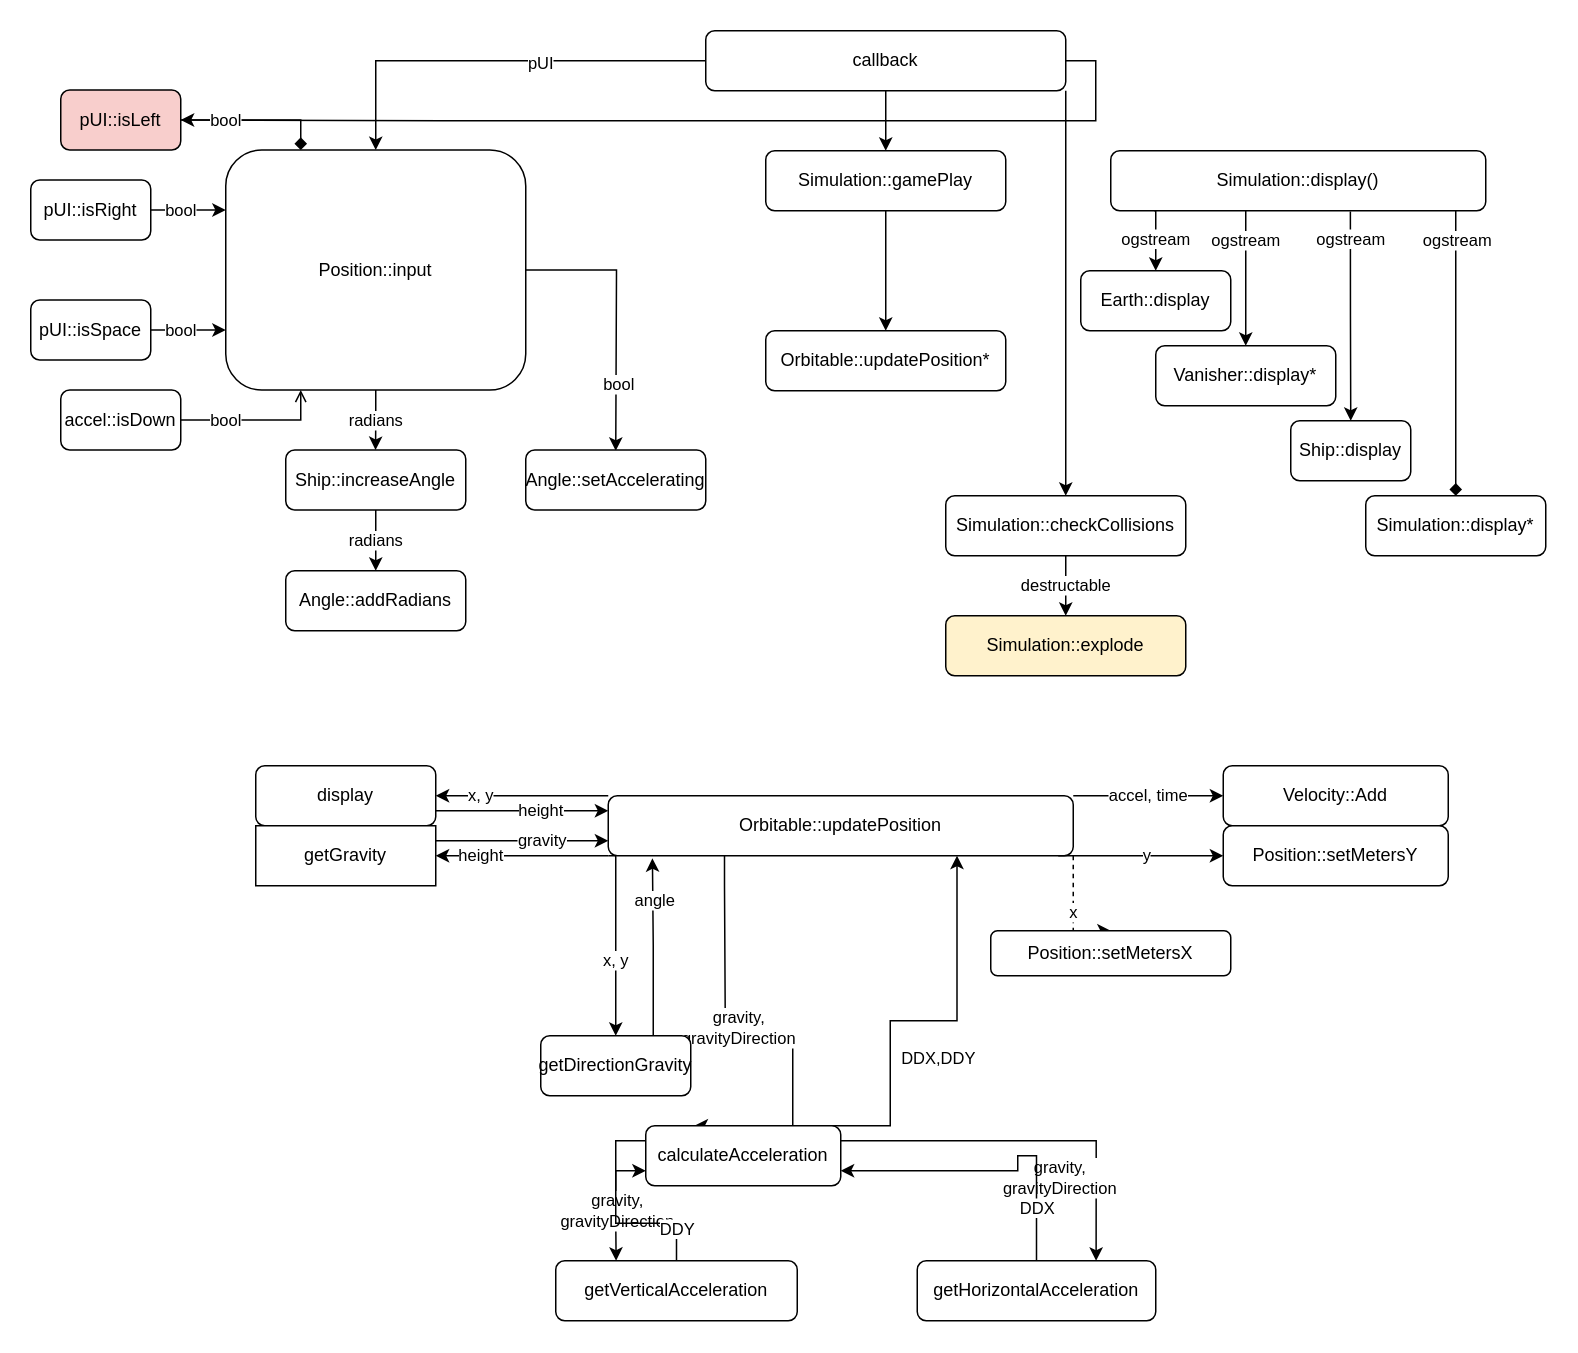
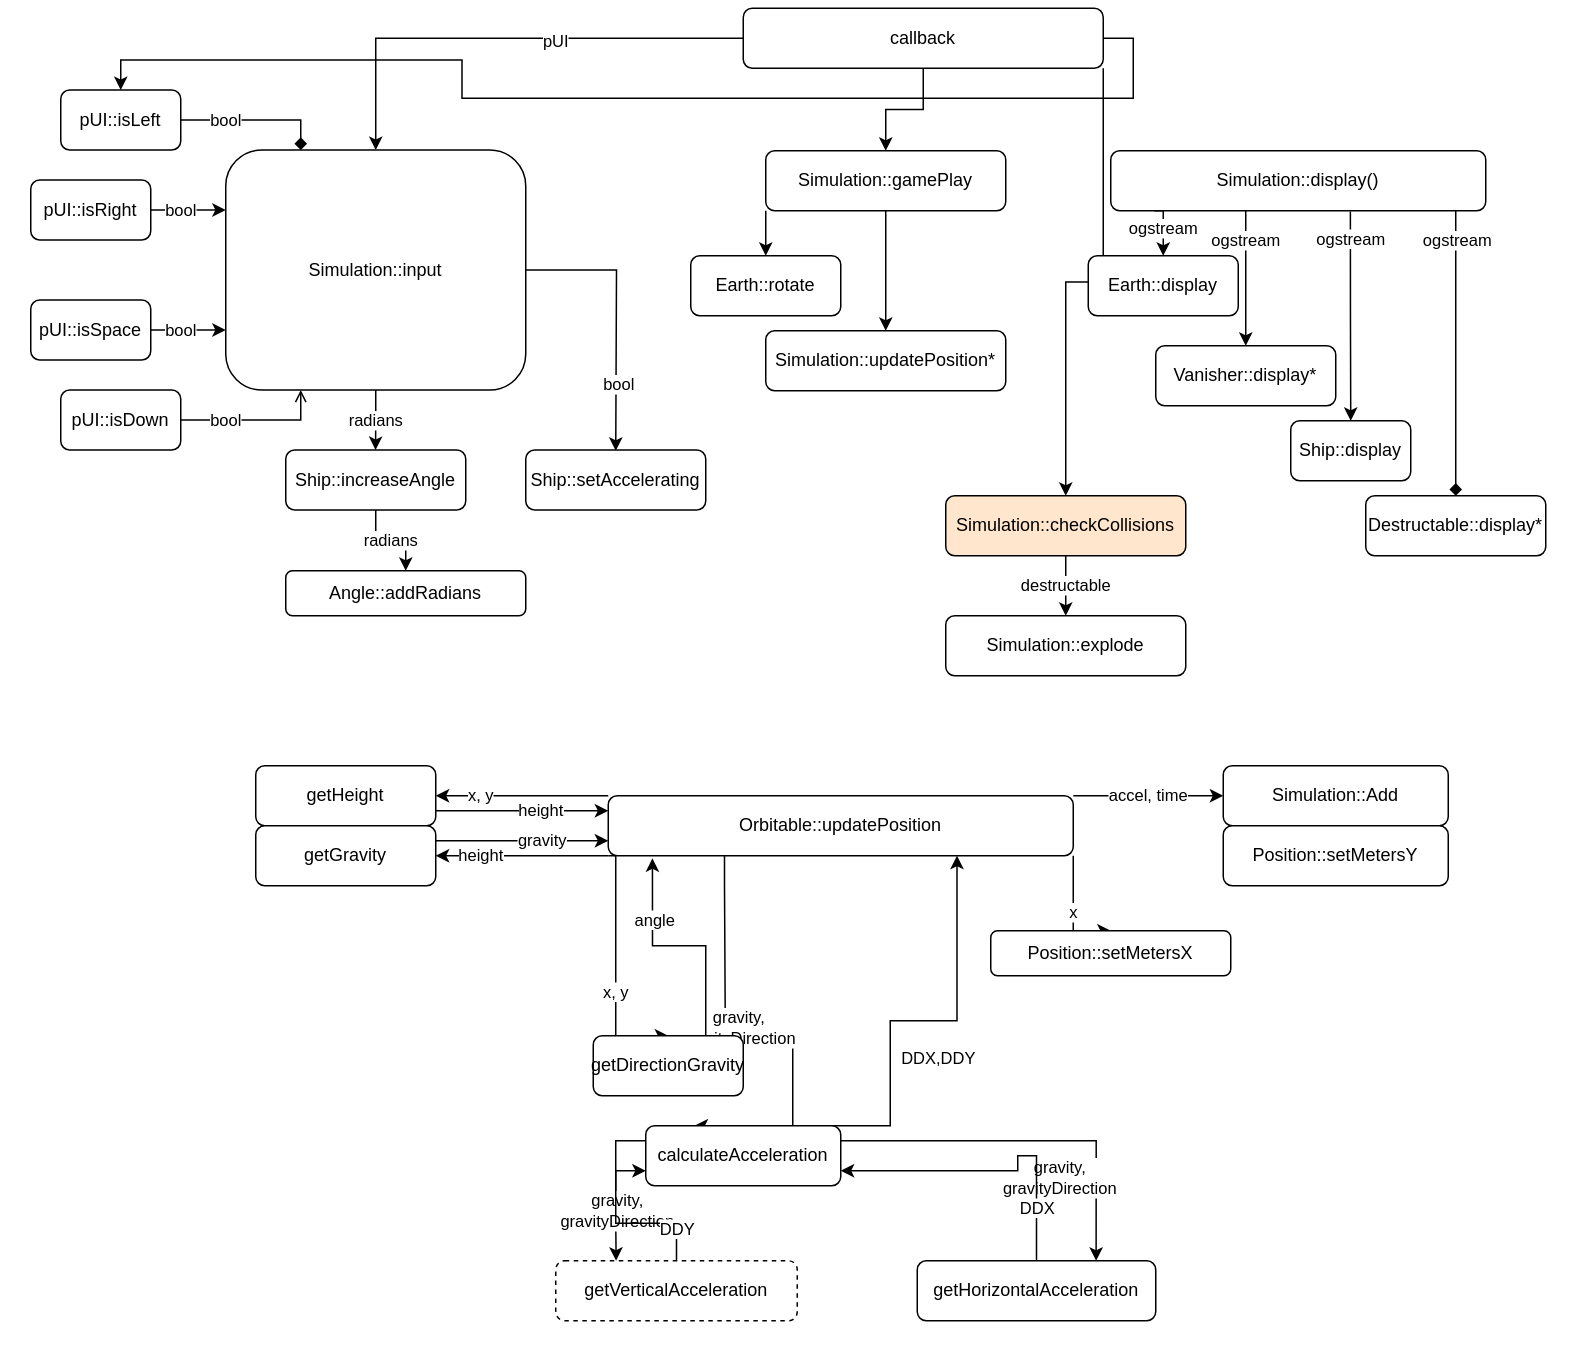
- <mxCell id="7" value="callback" style="rounded=1;whiteSpace=wrap;html=1;" vertex="1" parent="1"><mxGeometry x="470" y="20" width="240" height="40" as="geometry" /></mxCell>
+ <mxCell id="7" value="callback" style="rounded=1;whiteSpace=wrap;html=1;" vertex="1" parent="1"><mxGeometry x="495" y="5" width="240" height="40" as="geometry" /></mxCell>
- <mxCell id="36" value="pUI::isLeft" style="rounded=1;whiteSpace=wrap;html=1;fillColor=#f8cecc;" vertex="1" parent="1"><mxGeometry x="40" y="59.5" width="80" height="40" as="geometry" /></mxCell>
+ <mxCell id="36" value="pUI::isLeft" style="rounded=1;whiteSpace=wrap;html=1;" vertex="1" parent="1"><mxGeometry x="40" y="59.5" width="80" height="40" as="geometry" /></mxCell>
+ <mxCell id="9" style="edgeStyle=orthogonalEdgeStyle;rounded=0;orthogonalLoop=1;jettySize=auto;html=1;exitX=0;exitY=1;exitDx=0;exitDy=0;entryX=0.5;entryY=0;entryDx=0;entryDy=0;" edge="1" parent="1" source="11" target="32"><mxGeometry relative="1" as="geometry" /></mxCell>
- <mxCell id="20" value="Position::input" style="rounded=1;whiteSpace=wrap;html=1;" vertex="1" parent="1"><mxGeometry x="150" y="99.5" width="200" height="160" as="geometry" /></mxCell>
+ <mxCell id="20" value="Simulation::input" style="rounded=1;whiteSpace=wrap;html=1;" vertex="1" parent="1"><mxGeometry x="150" y="99.5" width="200" height="160" as="geometry" /></mxCell>
+ <mxCell id="32" value="Earth::rotate" style="rounded=1;whiteSpace=wrap;html=1;" vertex="1" parent="1"><mxGeometry x="460" y="170" width="100" height="40" as="geometry" /></mxCell>
- <mxCell id="22" value="Earth::display" style="rounded=1;whiteSpace=wrap;html=1;" vertex="1" parent="1"><mxGeometry x="720" y="180" width="100" height="40" as="geometry" /></mxCell>
+ <mxCell id="22" value="Earth::display" style="rounded=1;whiteSpace=wrap;html=1;" vertex="1" parent="1"><mxGeometry x="725" y="170" width="100" height="40" as="geometry" /></mxCell>
- <mxCell id="31" value="Orbitable::updatePosition*" style="rounded=1;whiteSpace=wrap;html=1;" vertex="1" parent="1"><mxGeometry x="510" y="220" width="160" height="40" as="geometry" /></mxCell>
+ <mxCell id="31" value="Simulation::updatePosition*" style="rounded=1;whiteSpace=wrap;html=1;" vertex="1" parent="1"><mxGeometry x="510" y="220" width="160" height="40" as="geometry" /></mxCell>
- <mxCell id="39" value="accel::isDown" style="rounded=1;whiteSpace=wrap;html=1;" vertex="1" parent="1"><mxGeometry x="40" y="259.5" width="80" height="40" as="geometry" /></mxCell>
+ <mxCell id="39" value="pUI::isDown" style="rounded=1;whiteSpace=wrap;html=1;" vertex="1" parent="1"><mxGeometry x="40" y="259.5" width="80" height="40" as="geometry" /></mxCell>
- <mxCell id="42" value="Angle::setAccelerating" style="rounded=1;whiteSpace=wrap;html=1;" vertex="1" parent="1"><mxGeometry x="350" y="299.5" width="120" height="40" as="geometry" /></mxCell>
+ <mxCell id="42" value="Ship::setAccelerating" style="rounded=1;whiteSpace=wrap;html=1;" vertex="1" parent="1"><mxGeometry x="350" y="299.5" width="120" height="40" as="geometry" /></mxCell>
- <mxCell id="34" value="Simulation::checkCollisions" style="rounded=1;whiteSpace=wrap;html=1;" vertex="1" parent="1"><mxGeometry x="630" y="330" width="160" height="40" as="geometry" /></mxCell>
+ <mxCell id="34" value="Simulation::checkCollisions" style="rounded=1;whiteSpace=wrap;html=1;fillColor=#ffe6cc;" vertex="1" parent="1"><mxGeometry x="630" y="330" width="160" height="40" as="geometry" /></mxCell>
- <mxCell id="30" value="Simulation::display*" style="rounded=1;whiteSpace=wrap;html=1;" vertex="1" parent="1"><mxGeometry x="910" y="330" width="120" height="40" as="geometry" /></mxCell>
+ <mxCell id="30" value="Destructable::display*" style="rounded=1;whiteSpace=wrap;html=1;" vertex="1" parent="1"><mxGeometry x="910" y="330" width="120" height="40" as="geometry" /></mxCell>
- <mxCell id="43" value="Angle::addRadians" style="rounded=1;whiteSpace=wrap;html=1;" vertex="1" parent="1"><mxGeometry x="190" y="380" width="120" height="40" as="geometry" /></mxCell>
+ <mxCell id="43" value="Angle::addRadians" style="rounded=1;whiteSpace=wrap;html=1;" vertex="1" parent="1"><mxGeometry x="190" y="380" width="160" height="30" as="geometry" /></mxCell>
- <mxCell id="35" value="Simulation::explode" style="rounded=1;whiteSpace=wrap;html=1;fillColor=#fff2cc;" vertex="1" parent="1"><mxGeometry x="630" y="410" width="160" height="40" as="geometry" /></mxCell>
+ <mxCell id="35" value="Simulation::explode" style="rounded=1;whiteSpace=wrap;html=1;" vertex="1" parent="1"><mxGeometry x="630" y="410" width="160" height="40" as="geometry" /></mxCell>
- <mxCell id="53" value="display" style="rounded=1;whiteSpace=wrap;html=1;" vertex="1" parent="1"><mxGeometry y="510" width="120" height="40" as="geometry" x="170" /></mxCell>
+ <mxCell id="53" value="getHeight" style="rounded=1;whiteSpace=wrap;html=1;" vertex="1" parent="1"><mxGeometry y="510" width="120" height="40" as="geometry" x="170" /></mxCell>
- <mxCell id="69" value="Velocity::Add" style="rounded=1;whiteSpace=wrap;html=1;" vertex="1" parent="1"><mxGeometry x="815" y="510" width="150" height="40" as="geometry" /></mxCell>
+ <mxCell id="69" value="Simulation::Add" style="rounded=1;whiteSpace=wrap;html=1;" vertex="1" parent="1"><mxGeometry x="815" y="510" width="150" height="40" as="geometry" /></mxCell>
- <mxCell id="56" value="getGravity" style="whiteSpace=wrap;html=1;rounded=0;" vertex="1" parent="1"><mxGeometry y="550" width="120" height="40" as="geometry" x="170" /></mxCell>
+ <mxCell id="56" value="getGravity" style="rounded=1;whiteSpace=wrap;html=1;" vertex="1" parent="1"><mxGeometry y="550" width="120" height="40" as="geometry" x="170" /></mxCell>
- <mxCell id="49" value="y" style="edgeStyle=orthogonalEdgeStyle;rounded=0;orthogonalLoop=1;jettySize=auto;html=1;exitX=1;exitY=1;exitDx=0;exitDy=0;entryX=0;entryY=0.5;entryDx=0;entryDy=0;" edge="1" parent="1" source="51" target="70"><mxGeometry x="0.143" relative="1" as="geometry"><Array as="points"><mxPoint x="705" y="570" /><mxPoint x="705" y="570" /></Array><mxPoint as="offset" /></mxGeometry></mxCell>
- <mxCell id="67" value="x" style="edgeStyle=orthogonalEdgeStyle;rounded=0;orthogonalLoop=1;jettySize=auto;html=1;exitX=1;exitY=1;exitDx=0;exitDy=0;entryX=0.5;entryY=0;entryDx=0;entryDy=0;dashed=1;" edge="1" parent="1" source="51" target="68"><mxGeometry relative="1" as="geometry"><Array as="points"><mxPoint x="715" y="590" /><mxPoint x="715" y="590" /></Array></mxGeometry></mxCell>
+ <mxCell id="67" value="x" style="edgeStyle=orthogonalEdgeStyle;rounded=0;orthogonalLoop=1;jettySize=auto;html=1;exitX=1;exitY=1;exitDx=0;exitDy=0;entryX=0.5;entryY=0;entryDx=0;entryDy=0;" edge="1" parent="1" source="51" target="68"><mxGeometry relative="1" as="geometry"><Array as="points"><mxPoint x="715" y="590" /><mxPoint x="715" y="590" /></Array></mxGeometry></mxCell>
- <mxCell id="59" value="getDirectionGravity" style="rounded=1;whiteSpace=wrap;html=1;" vertex="1" parent="1"><mxGeometry x="360" y="690" width="100" height="40" as="geometry" /></mxCell>
+ <mxCell id="59" value="getDirectionGravity" style="rounded=1;whiteSpace=wrap;html=1;" vertex="1" parent="1"><mxGeometry x="395" y="690" width="100" height="40" as="geometry" /></mxCell>
- <mxCell id="72" value="getVerticalAcceleration" style="rounded=1;whiteSpace=wrap;html=1;" vertex="1" parent="1"><mxGeometry x="370" y="840" width="161" height="40" as="geometry" /></mxCell>
+ <mxCell id="72" value="getVerticalAcceleration" style="rounded=1;whiteSpace=wrap;html=1;dashed=1;" vertex="1" parent="1"><mxGeometry x="370" y="840" width="161" height="40" as="geometry" /></mxCell>
